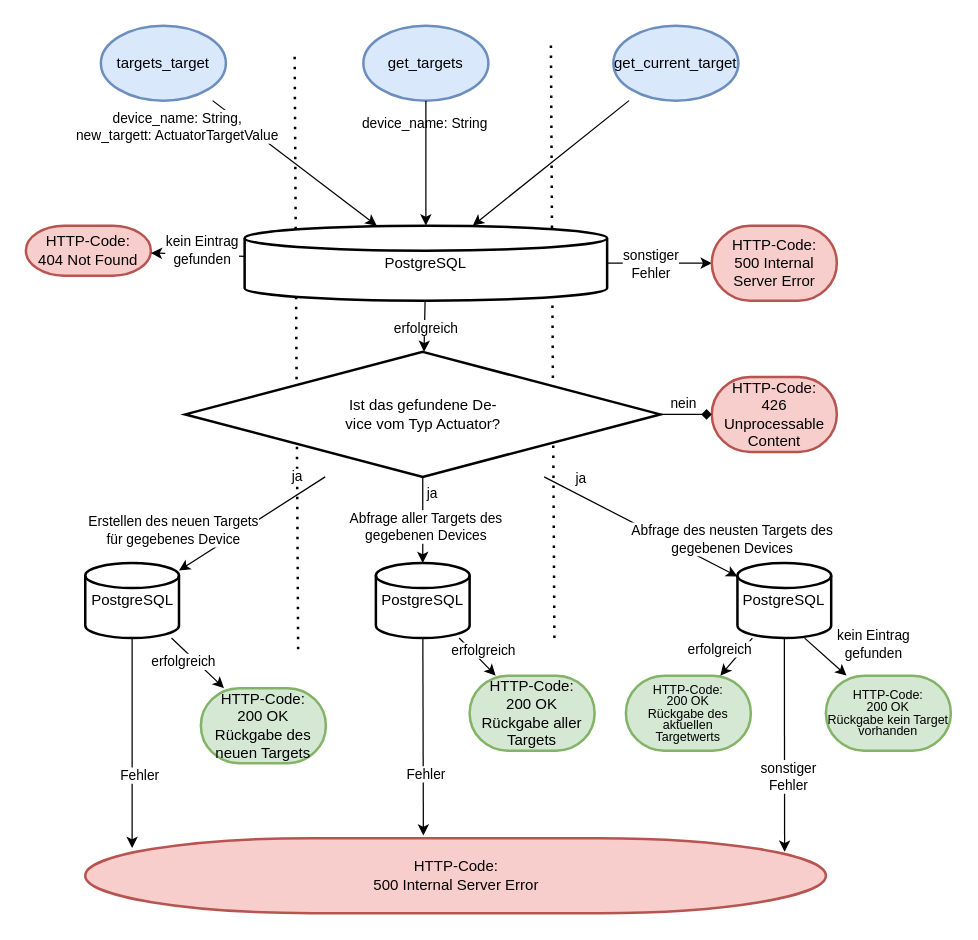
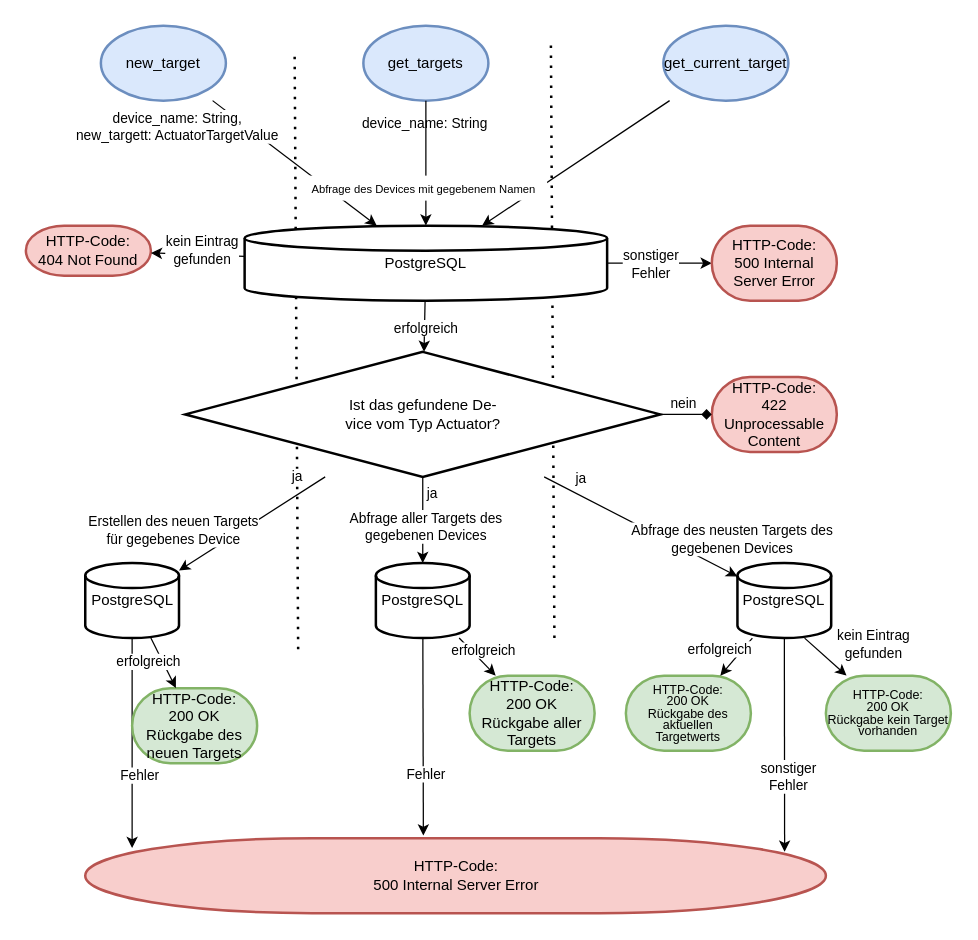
- <mxCell id="2" value="targets_target" style="strokeWidth=2;html=1;shape=mxgraph.flowchart.start_1;whiteSpace=wrap;fillColor=#dae8fc;strokeColor=#6c8ebf;" parent="1" vertex="1"><mxGeometry x="80" y="20" width="100" height="60" as="geometry" /></mxCell>
+ <mxCell id="2" value="new_target" style="strokeWidth=2;html=1;shape=mxgraph.flowchart.start_1;whiteSpace=wrap;fillColor=#dae8fc;strokeColor=#6c8ebf;" parent="1" vertex="1"><mxGeometry x="80" y="20" width="100" height="60" as="geometry" /></mxCell>
- <mxCell id="37" value="&lt;div&gt;get_current_target&lt;/div&gt;" style="strokeWidth=2;html=1;shape=mxgraph.flowchart.start_1;whiteSpace=wrap;fillColor=#dae8fc;strokeColor=#6c8ebf;" vertex="1" parent="1"><mxGeometry x="490" y="20" width="100" height="60" as="geometry" /></mxCell>
+ <mxCell id="37" value="&lt;div&gt;get_current_target&lt;/div&gt;" style="strokeWidth=2;html=1;shape=mxgraph.flowchart.start_1;whiteSpace=wrap;fillColor=#dae8fc;strokeColor=#6c8ebf;" vertex="1" parent="1"><mxGeometry x="530" y="20" width="100" height="60" as="geometry" /></mxCell>
+ <mxCell id="56" value="&lt;font style=&quot;font-size: 9px;&quot;&gt;Abfrage des Devices mit gegebenem Namen&lt;/font&gt;" style="rounded=0;whiteSpace=wrap;html=1;strokeWidth=0;verticalAlign=middle;fontColor=default;strokeColor=none;" vertex="1" parent="1"><mxGeometry x="240" y="140" width="197" height="20" as="geometry" /></mxCell>
- <mxCell id="16" value="&lt;div&gt;HTTP-Code:&lt;/div&gt;&lt;div&gt;426 Unprocessable Content&lt;br&gt;&lt;/div&gt;" style="strokeWidth=2;html=1;shape=mxgraph.flowchart.terminator;whiteSpace=wrap;fillColor=#f8cecc;strokeColor=#b85450;" parent="1" vertex="1"><mxGeometry x="568.75" y="301" width="100" height="60" as="geometry" /></mxCell>
+ <mxCell id="16" value="&lt;div&gt;HTTP-Code:&lt;/div&gt;&lt;div&gt;422 Unprocessable Content&lt;br&gt;&lt;/div&gt;" style="strokeWidth=2;html=1;shape=mxgraph.flowchart.terminator;whiteSpace=wrap;fillColor=#f8cecc;strokeColor=#b85450;" parent="1" vertex="1"><mxGeometry x="568.75" y="301" width="100" height="60" as="geometry" /></mxCell>
- <mxCell id="29" value="HTTP-Code:&lt;br&gt;200 OK&lt;br&gt;Rückgabe des neuen Targets" style="strokeWidth=2;html=1;shape=mxgraph.flowchart.terminator;whiteSpace=wrap;fillColor=#d5e8d4;strokeColor=#82b366;" parent="1" vertex="1"><mxGeometry x="160" y="550" width="100" height="60" as="geometry" /></mxCell>
+ <mxCell id="29" value="HTTP-Code:&lt;br&gt;200 OK&lt;br&gt;Rückgabe des neuen Targets" style="strokeWidth=2;html=1;shape=mxgraph.flowchart.terminator;whiteSpace=wrap;fillColor=#d5e8d4;strokeColor=#82b366;" parent="1" vertex="1"><mxGeometry x="105" y="550" width="100" height="60" as="geometry" /></mxCell>
